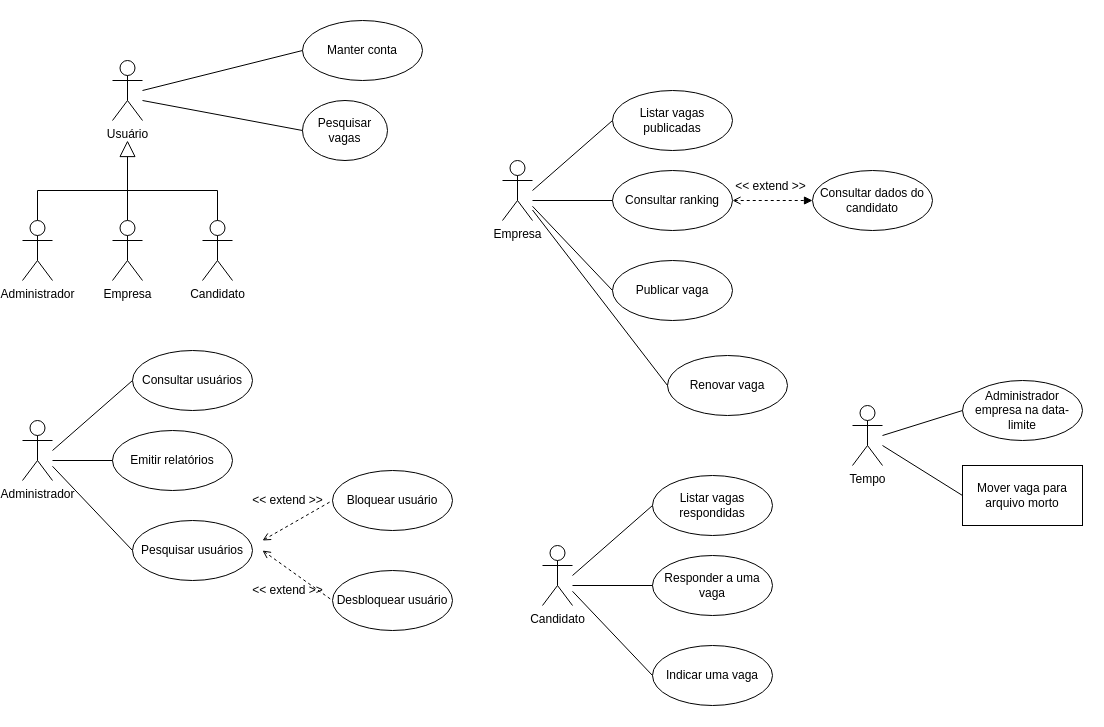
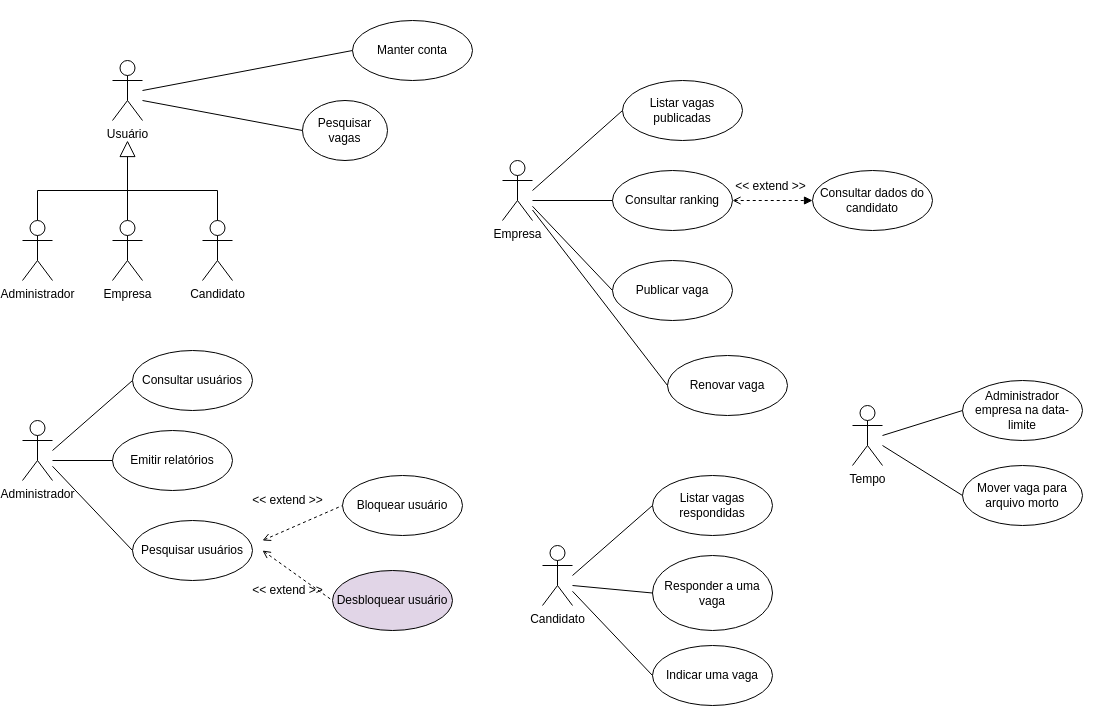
- <mxCell id="8" value="Manter conta" style="ellipse;whiteSpace=wrap;html=1;" parent="1" vertex="1"><mxGeometry x="300" y="20" width="120" height="60" as="geometry" /></mxCell>
+ <mxCell id="8" value="Manter conta" style="ellipse;whiteSpace=wrap;html=1;" parent="1" vertex="1"><mxGeometry x="350" y="20" width="120" height="60" as="geometry" /></mxCell>
- <mxCell id="26" value="Listar vagas publicadas" style="ellipse;whiteSpace=wrap;html=1;" parent="1" vertex="1"><mxGeometry x="610" y="90" width="120" height="60" as="geometry" /></mxCell>
+ <mxCell id="26" value="Listar vagas publicadas" style="ellipse;whiteSpace=wrap;html=1;" parent="1" vertex="1"><mxGeometry x="620" y="80" width="120" height="60" as="geometry" /></mxCell>
- <mxCell id="46" value="Mover vaga para arquivo morto" style="whiteSpace=wrap;html=1;rounded=0;" parent="1" vertex="1"><mxGeometry x="960" y="465" width="120" height="60" as="geometry" /></mxCell>
+ <mxCell id="46" value="Mover vaga para arquivo morto" style="ellipse;whiteSpace=wrap;html=1;" parent="1" vertex="1"><mxGeometry x="960" y="465" width="120" height="60" as="geometry" /></mxCell>
- <mxCell id="17" value="Bloquear usuário" style="ellipse;whiteSpace=wrap;html=1;" parent="1" vertex="1"><mxGeometry x="330" y="470" width="120" height="60" as="geometry" /></mxCell>
+ <mxCell id="17" value="Bloquear usuário" style="ellipse;whiteSpace=wrap;html=1;" parent="1" vertex="1"><mxGeometry x="340" y="475" width="120" height="60" as="geometry" /></mxCell>
- <mxCell id="39" value="Responder a uma vaga" style="ellipse;whiteSpace=wrap;html=1;" parent="1" vertex="1"><mxGeometry x="650" y="555" width="120" height="60" as="geometry" /></mxCell>
+ <mxCell id="39" value="Responder a uma vaga" style="ellipse;whiteSpace=wrap;html=1;" parent="1" vertex="1"><mxGeometry x="650" y="555" width="120" height="75" as="geometry" /></mxCell>
- <mxCell id="16" value="Desbloquear usuário" style="ellipse;whiteSpace=wrap;html=1;" parent="1" vertex="1"><mxGeometry x="330" y="570" width="120" height="60" as="geometry" /></mxCell>
+ <mxCell id="16" value="Desbloquear usuário" style="ellipse;whiteSpace=wrap;html=1;fillColor=#e1d5e7;" parent="1" vertex="1"><mxGeometry x="330" y="570" width="120" height="60" as="geometry" /></mxCell>
